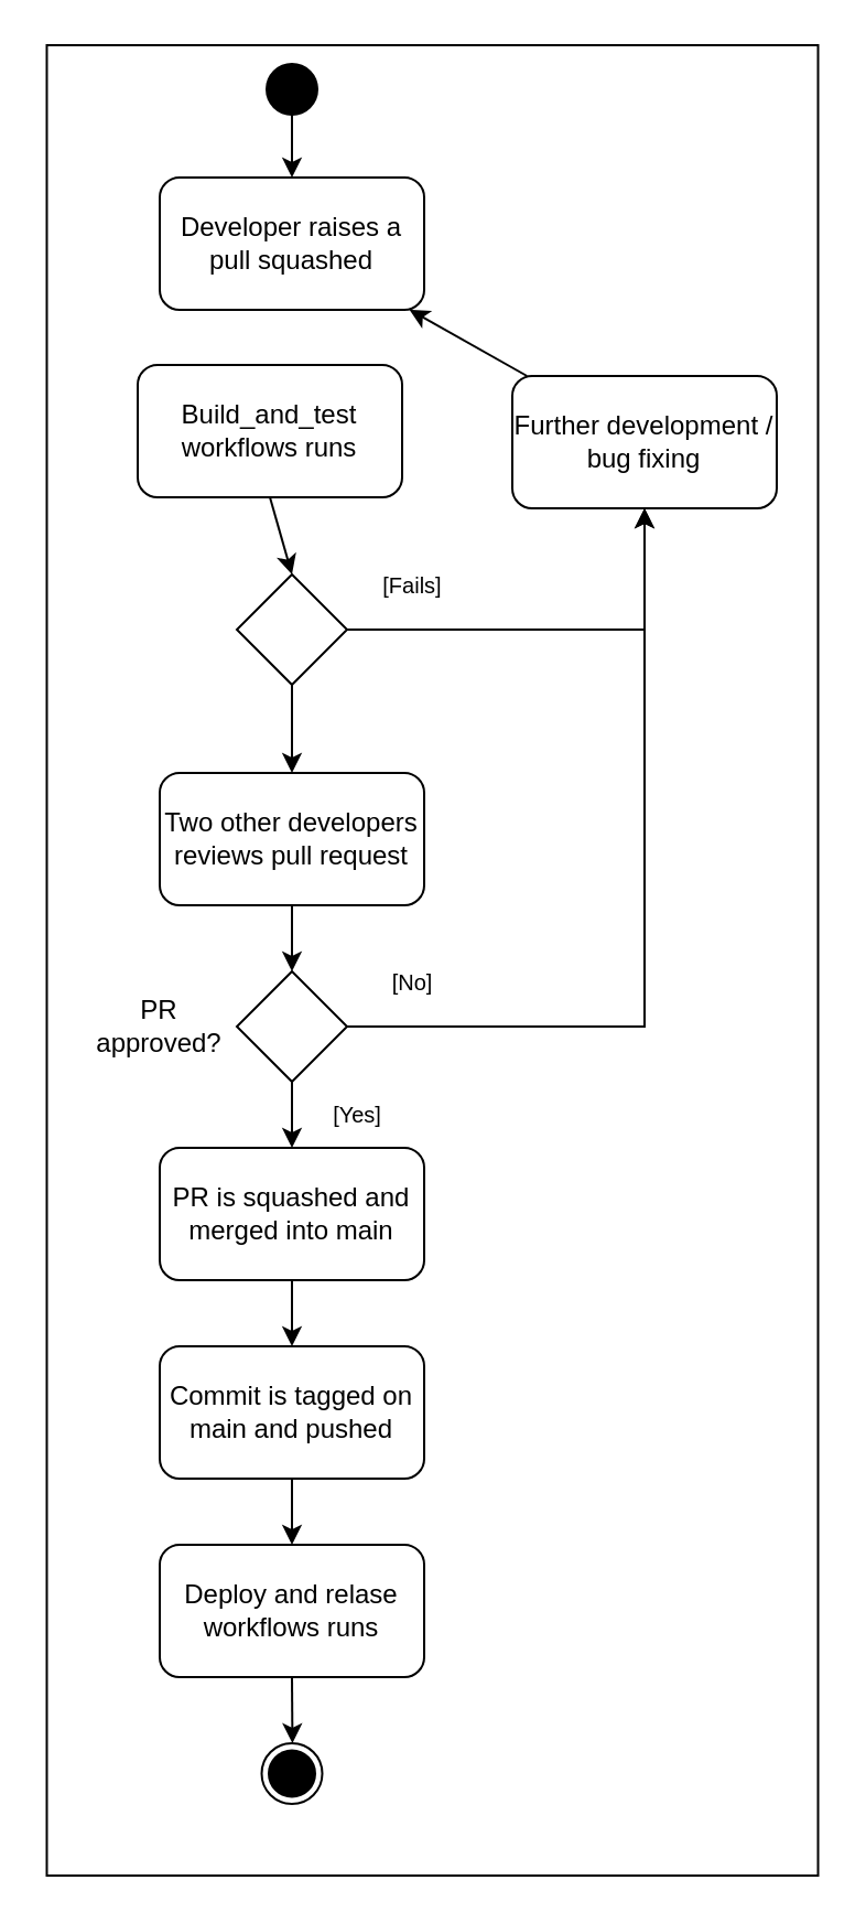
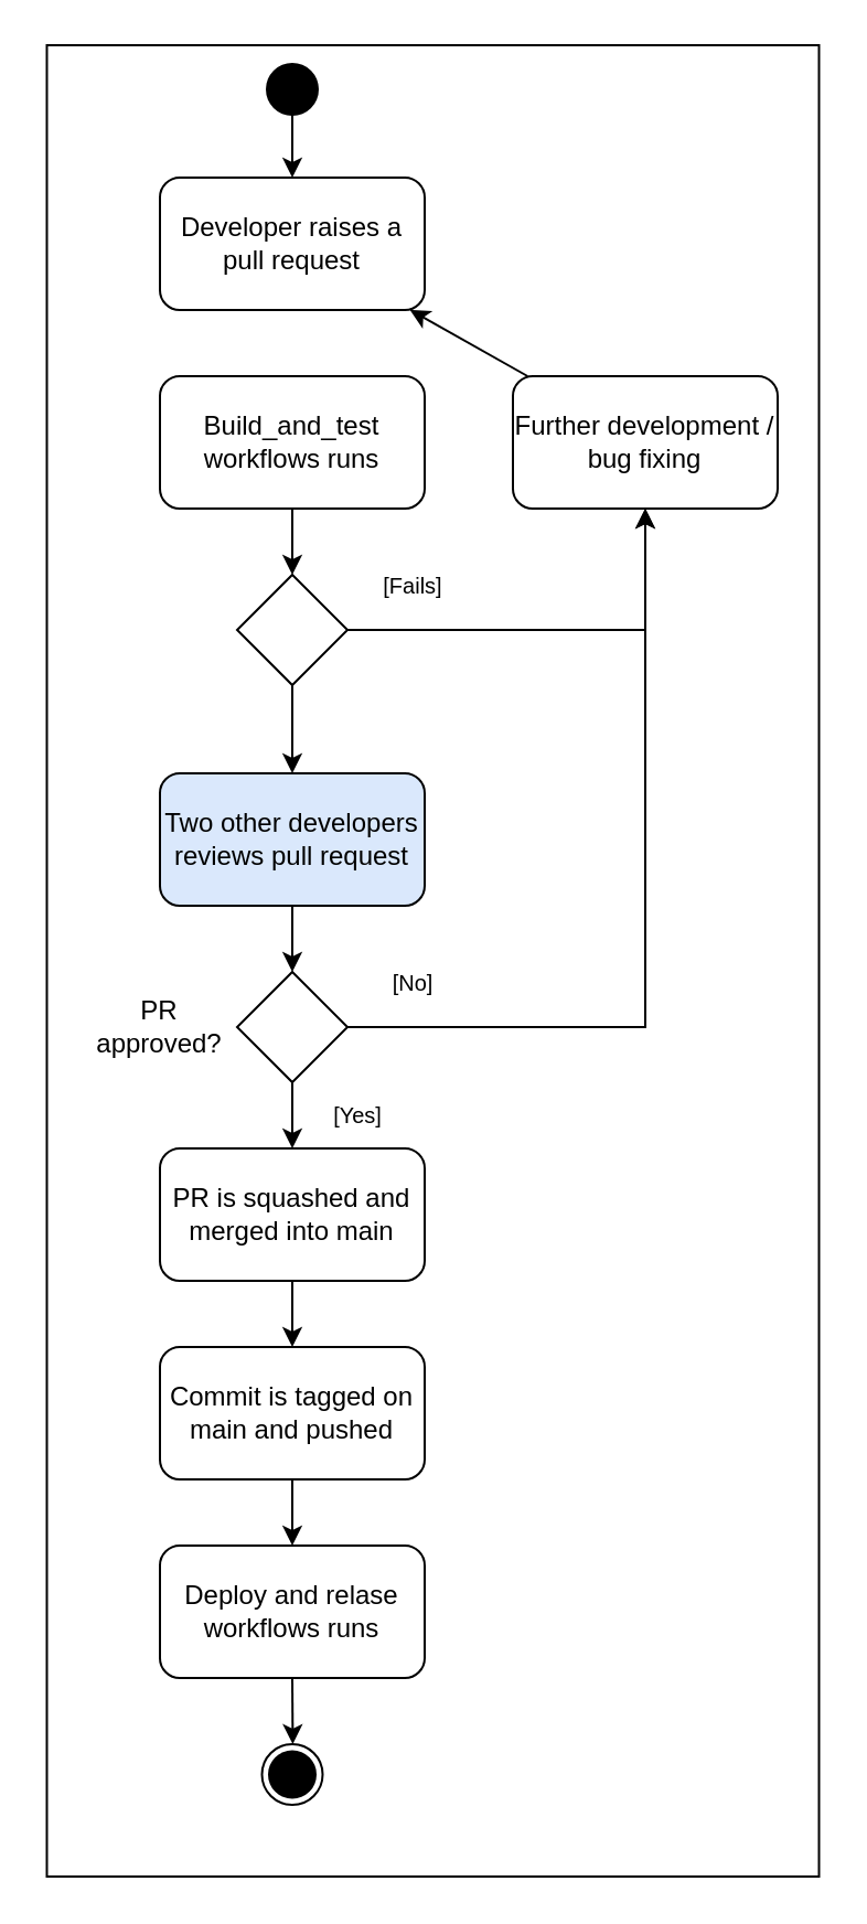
- <mxCell id="5" value="Developer raises a pull squashed" style="rounded=1;whiteSpace=wrap;html=1;" vertex="1" parent="1"><mxGeometry x="72" y="80" width="120" height="60" as="geometry" /></mxCell>
+ <mxCell id="5" value="Developer raises a pull request" style="rounded=1;whiteSpace=wrap;html=1;" vertex="1" parent="1"><mxGeometry x="72" y="80" width="120" height="60" as="geometry" /></mxCell>
- <mxCell id="7" value="Build_and_test workflows runs" style="rounded=1;whiteSpace=wrap;html=1;" vertex="1" parent="1"><mxGeometry x="62" y="165" width="120" height="60" as="geometry" /></mxCell>
+ <mxCell id="7" value="Build_and_test workflows runs" style="rounded=1;whiteSpace=wrap;html=1;" vertex="1" parent="1"><mxGeometry x="72" y="170" width="120" height="60" as="geometry" /></mxCell>
- <mxCell id="15" value="Two other developers reviews pull request" style="rounded=1;whiteSpace=wrap;html=1;" vertex="1" parent="1"><mxGeometry x="72" y="350" width="120" height="60" as="geometry" /></mxCell>
+ <mxCell id="15" value="Two other developers reviews pull request" style="rounded=1;whiteSpace=wrap;html=1;fillColor=#dae8fc;" vertex="1" parent="1"><mxGeometry x="72" y="350" width="120" height="60" as="geometry" /></mxCell>
